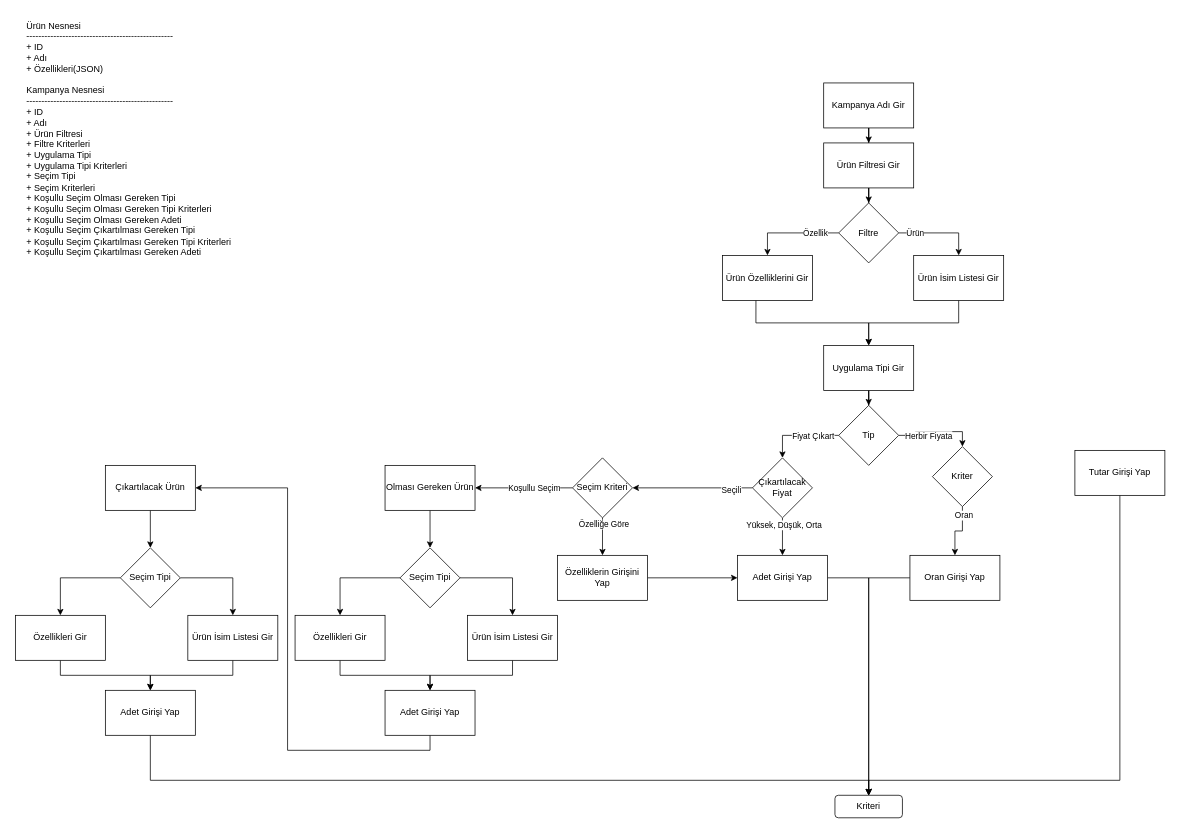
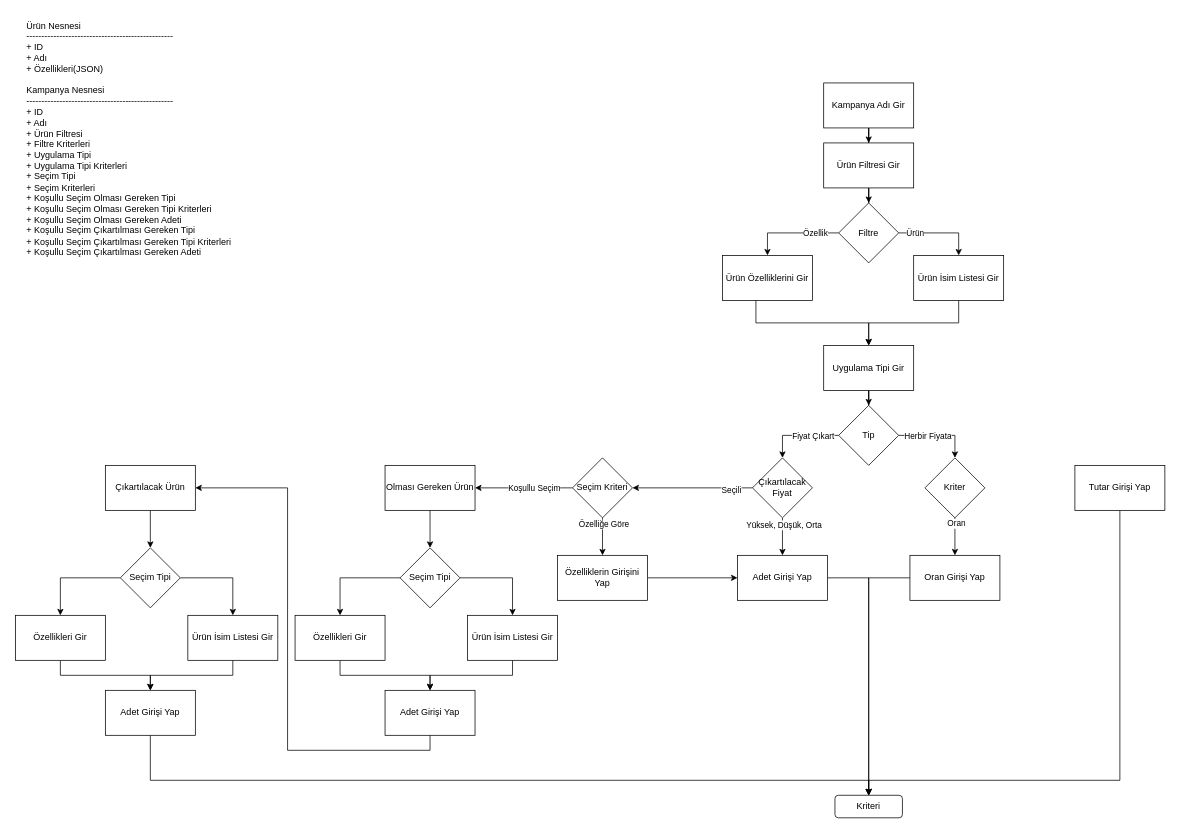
- <mxCell id="26" value="Tutar Girişi Yap" style="rounded=0;whiteSpace=wrap;html=1;" parent="1" vertex="1"><mxGeometry x="1433" y="600" width="120" height="60" as="geometry" /></mxCell>
+ <mxCell id="26" value="Tutar Girişi Yap" style="rounded=0;whiteSpace=wrap;html=1;" parent="1" vertex="1"><mxGeometry x="1433" y="620" width="120" height="60" as="geometry" /></mxCell>
- <mxCell id="24" value="Kriter" style="rhombus;whiteSpace=wrap;html=1;" parent="1" vertex="1"><mxGeometry x="1243" y="595" width="80" height="80" as="geometry" /></mxCell>
+ <mxCell id="24" value="Kriter" style="rhombus;whiteSpace=wrap;html=1;" parent="1" vertex="1"><mxGeometry x="1233" y="610" width="80" height="80" as="geometry" /></mxCell>
